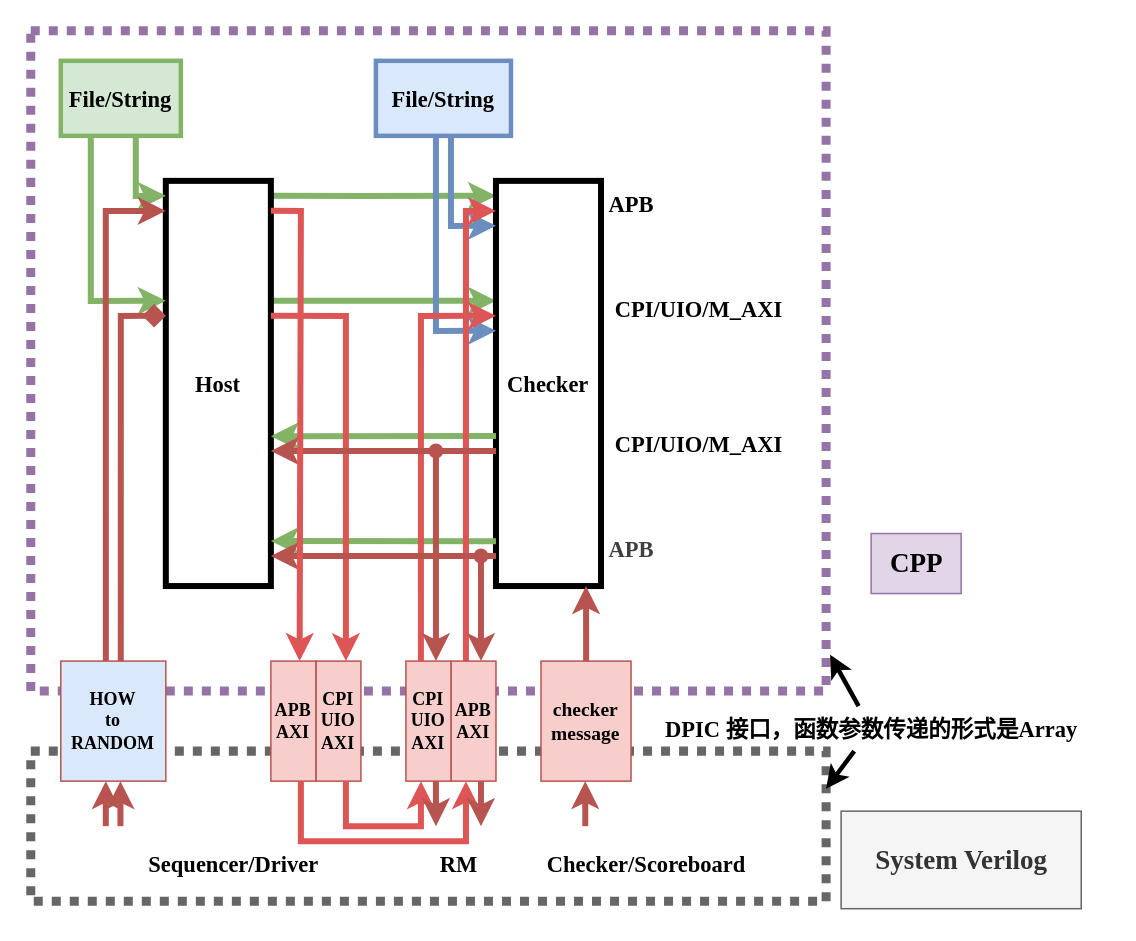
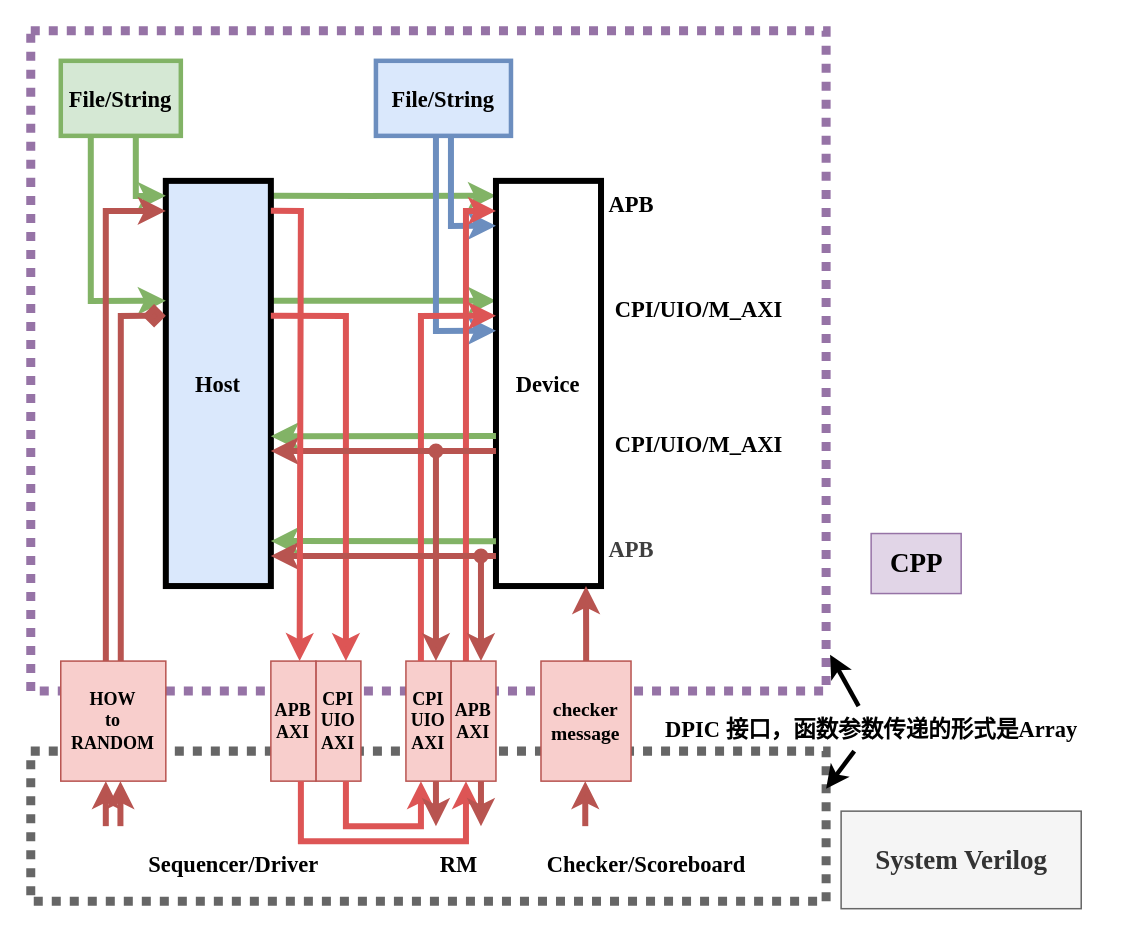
- <mxCell id="6" value="&lt;font style=&quot;font-size: 15px;&quot; face=&quot;Georgia&quot;&gt;&lt;b&gt;Host&lt;/b&gt;&lt;/font&gt;" style="rounded=0;whiteSpace=wrap;html=1;strokeWidth=4;" parent="1" vertex="1"><mxGeometry x="110" y="120" width="70" height="270" as="geometry" /></mxCell>
+ <mxCell id="6" value="&lt;font style=&quot;font-size: 15px;&quot; face=&quot;Georgia&quot;&gt;&lt;b&gt;Host&lt;/b&gt;&lt;/font&gt;" style="rounded=0;whiteSpace=wrap;html=1;strokeWidth=4;fillColor=#dae8fc;" parent="1" vertex="1"><mxGeometry x="110" y="120" width="70" height="270" as="geometry" /></mxCell>
- <mxCell id="7" value="&lt;font style=&quot;font-size: 15px;&quot; face=&quot;Georgia&quot;&gt;&lt;b&gt;Checker&lt;/b&gt;&lt;/font&gt;" style="rounded=0;whiteSpace=wrap;html=1;strokeWidth=4;" parent="1" vertex="1"><mxGeometry x="330" y="120" width="70" height="270" as="geometry" /></mxCell>
+ <mxCell id="7" value="&lt;font style=&quot;font-size: 15px;&quot; face=&quot;Georgia&quot;&gt;&lt;b&gt;Device&lt;/b&gt;&lt;/font&gt;" style="rounded=0;whiteSpace=wrap;html=1;strokeWidth=4;" parent="1" vertex="1"><mxGeometry x="330" y="120" width="70" height="270" as="geometry" /></mxCell>
- <mxCell id="36" value="&lt;font face=&quot;Georgia&quot;&gt;&lt;b&gt;HOW&lt;/b&gt;&lt;/font&gt;&lt;div&gt;&lt;font face=&quot;Georgia&quot;&gt;&lt;b&gt;to&lt;/b&gt;&lt;/font&gt;&lt;/div&gt;&lt;div&gt;&lt;font face=&quot;Georgia&quot;&gt;&lt;b&gt;RANDOM&lt;/b&gt;&lt;/font&gt;&lt;/div&gt;" style="rounded=0;whiteSpace=wrap;html=1;fillColor=#dae8fc;strokeColor=#b85450;" parent="1" vertex="1"><mxGeometry x="40" y="440" width="70" height="80" as="geometry" /></mxCell>
+ <mxCell id="36" value="&lt;font face=&quot;Georgia&quot;&gt;&lt;b&gt;HOW&lt;/b&gt;&lt;/font&gt;&lt;div&gt;&lt;font face=&quot;Georgia&quot;&gt;&lt;b&gt;to&lt;/b&gt;&lt;/font&gt;&lt;/div&gt;&lt;div&gt;&lt;font face=&quot;Georgia&quot;&gt;&lt;b&gt;RANDOM&lt;/b&gt;&lt;/font&gt;&lt;/div&gt;" style="rounded=0;whiteSpace=wrap;html=1;fillColor=#f8cecc;strokeColor=#b85450;" parent="1" vertex="1"><mxGeometry x="40" y="440" width="70" height="80" as="geometry" /></mxCell>
